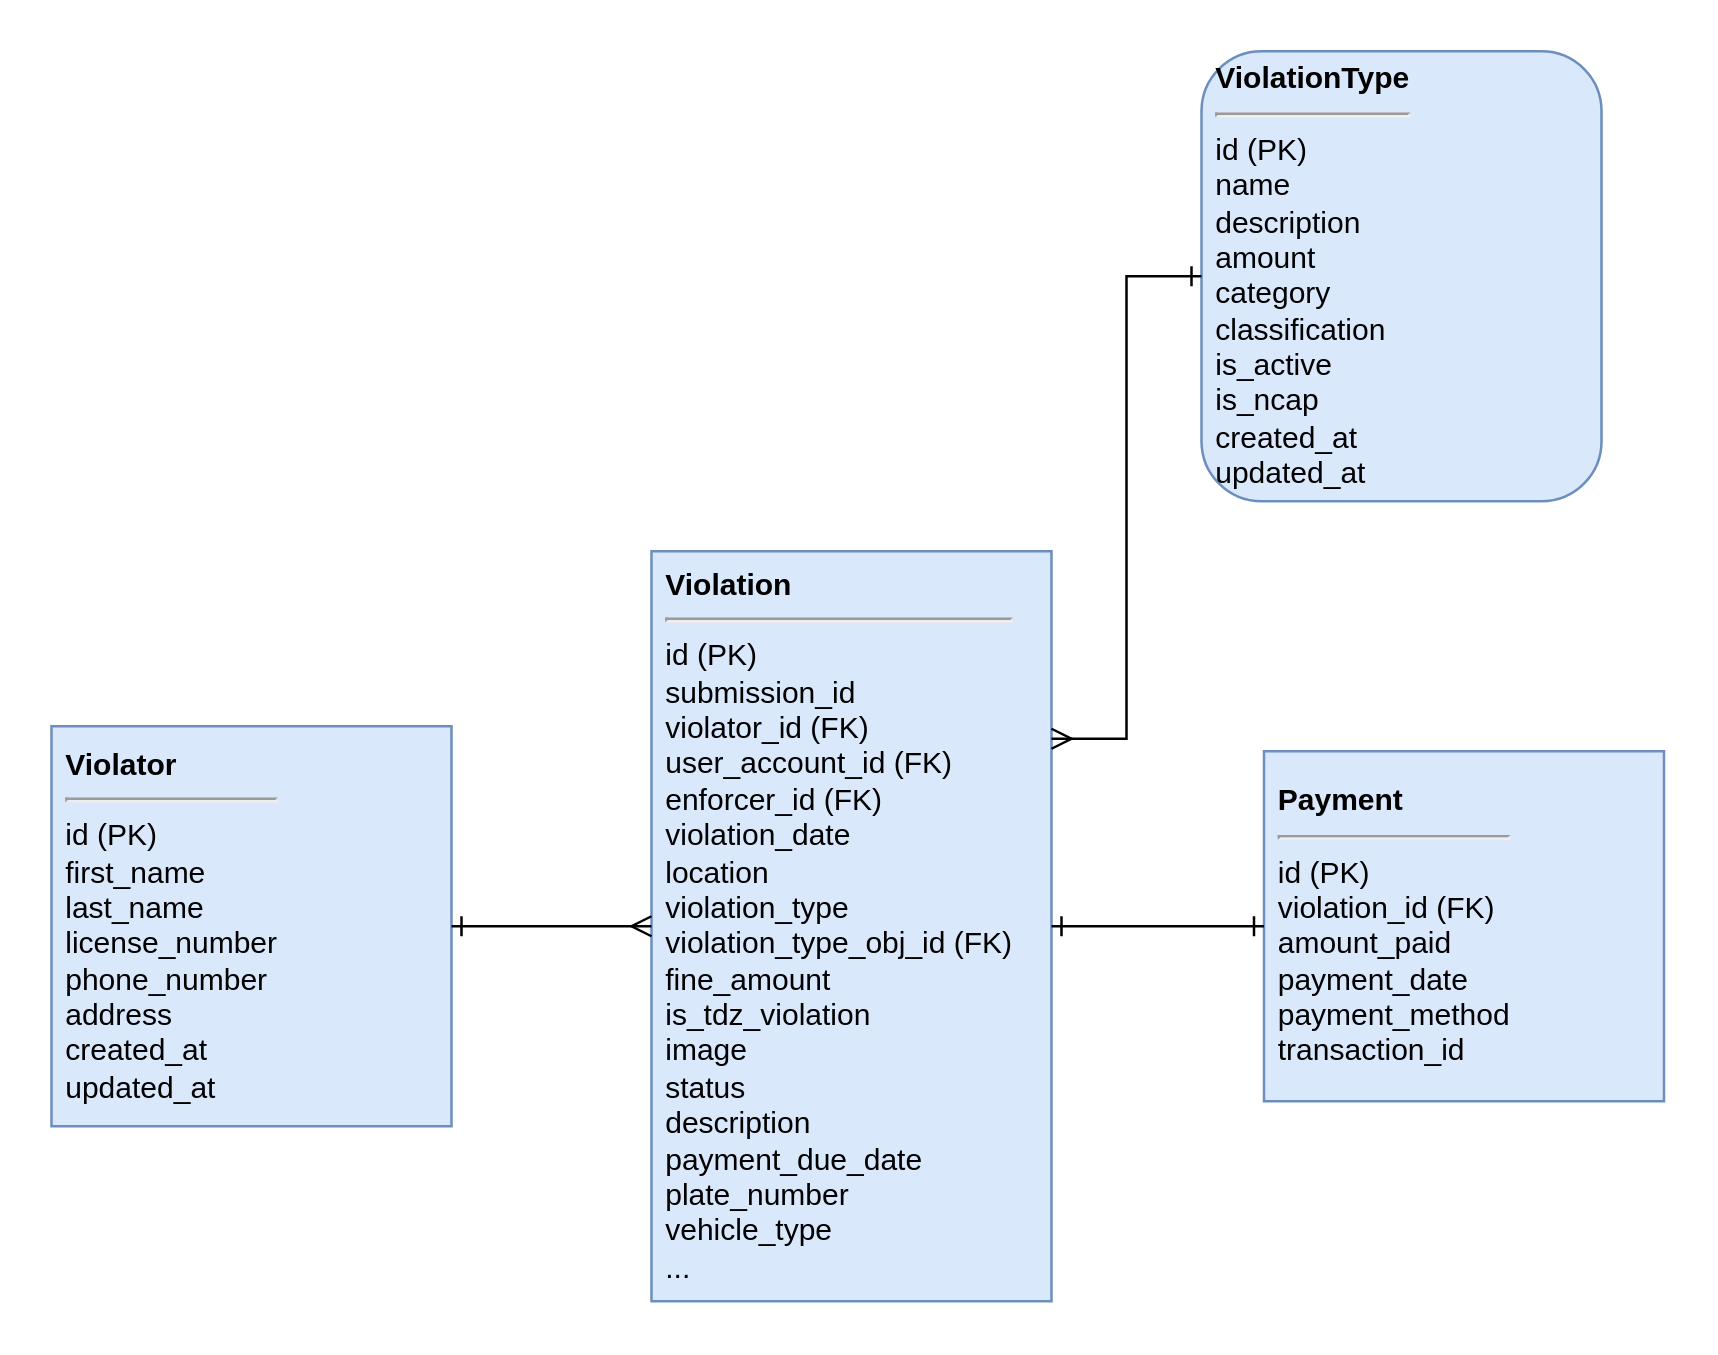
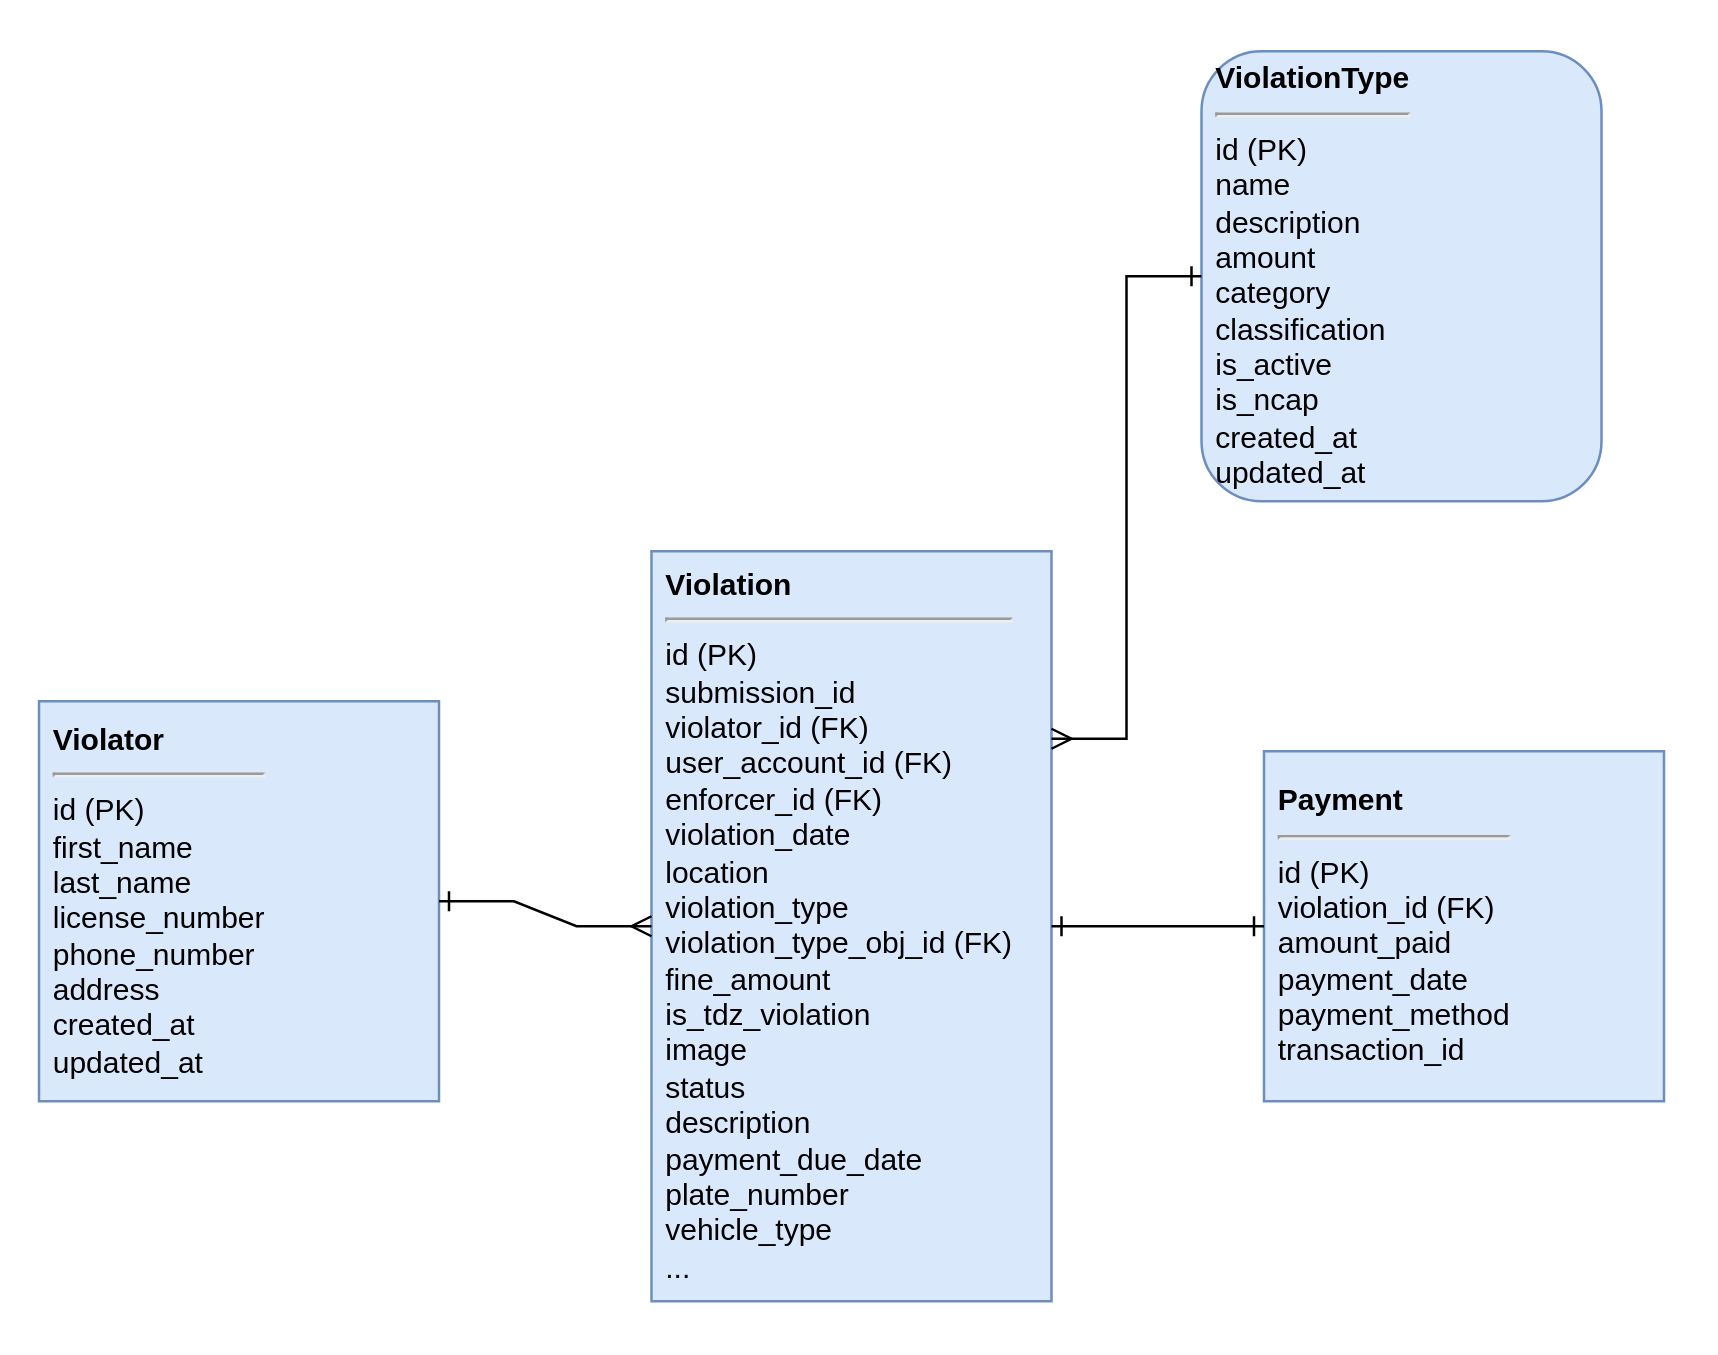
- <mxCell id="2" value="&lt;b&gt;Violator&lt;/b&gt;&lt;br&gt;&lt;hr&gt;id (PK)&lt;br&gt;first_name&lt;br&gt;last_name&lt;br&gt;license_number&lt;br&gt;phone_number&lt;br&gt;address&lt;br&gt;created_at&lt;br&gt;updated_at" style="rounded=0;whiteSpace=wrap;html=1;fillColor=#dae8fc;strokeColor=#6c8ebf;align=left;spacingLeft=4;spacingRight=4;" parent="1" vertex="1"><mxGeometry x="20" y="290" width="160" height="160" as="geometry" /></mxCell>
+ <mxCell id="2" value="&lt;b&gt;Violator&lt;/b&gt;&lt;br&gt;&lt;hr&gt;id (PK)&lt;br&gt;first_name&lt;br&gt;last_name&lt;br&gt;license_number&lt;br&gt;phone_number&lt;br&gt;address&lt;br&gt;created_at&lt;br&gt;updated_at" style="rounded=0;whiteSpace=wrap;html=1;fillColor=#dae8fc;strokeColor=#6c8ebf;align=left;spacingLeft=4;spacingRight=4;" parent="1" vertex="1"><mxGeometry x="15" y="280" width="160" height="160" as="geometry" /></mxCell>
